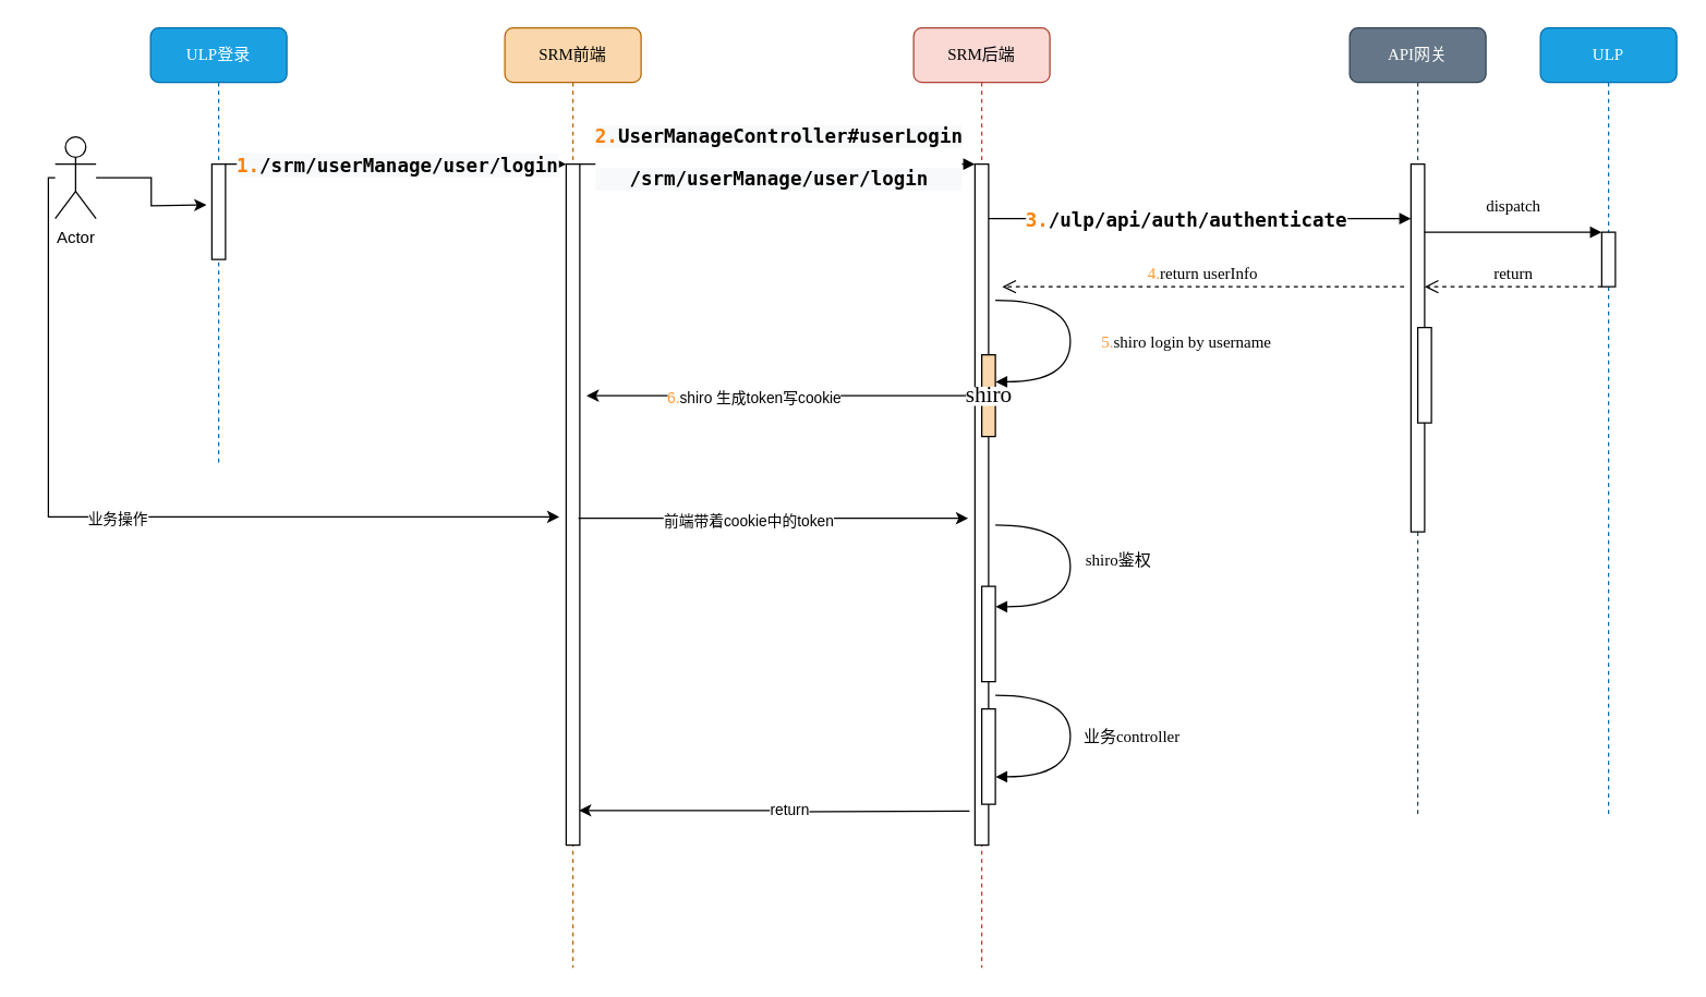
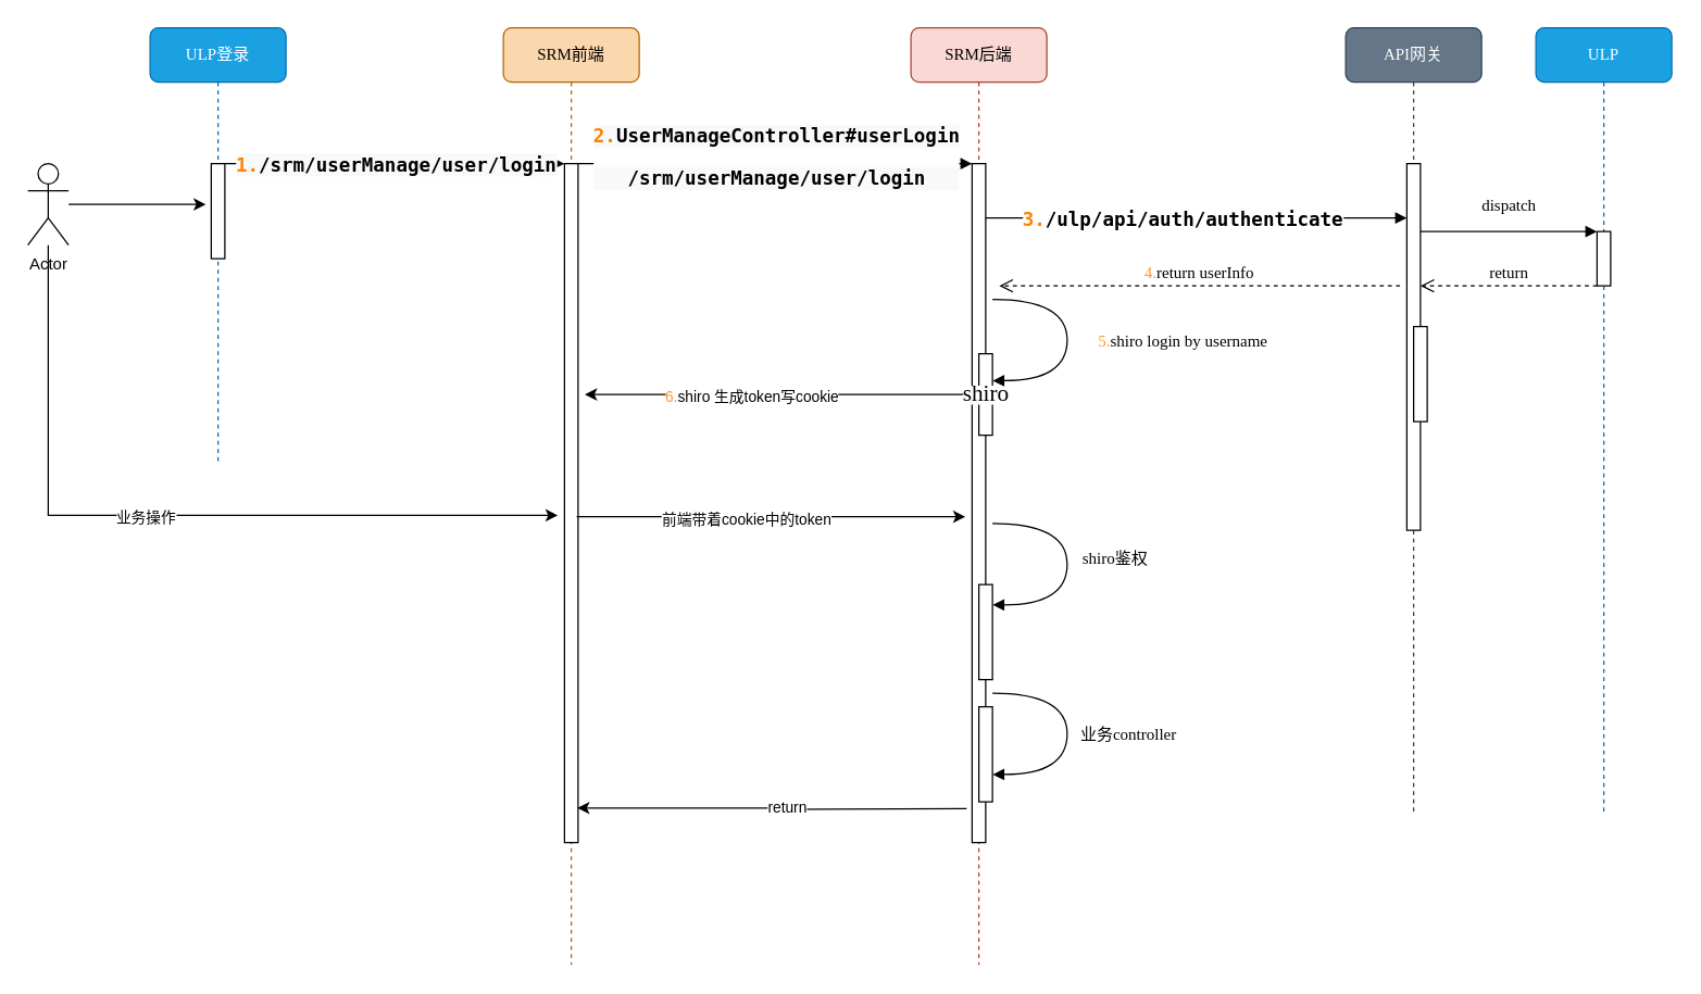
- <mxCell id="27" value="Actor" style="shape=umlActor;verticalLabelPosition=bottom;verticalAlign=top;html=1;outlineConnect=0;" vertex="1" parent="1"><mxGeometry x="40" y="100" width="30" height="60" as="geometry" /></mxCell>
+ <mxCell id="27" value="Actor" style="shape=umlActor;verticalLabelPosition=bottom;verticalAlign=top;html=1;outlineConnect=0;" vertex="1" parent="1"><mxGeometry x="20" y="120" width="30" height="60" as="geometry" /></mxCell>
- <mxCell id="18" value="&lt;span style=&quot;background-color: rgb(255 , 255 , 255)&quot;&gt;&lt;font style=&quot;font-size: 17px&quot;&gt;shiro&lt;/font&gt;&lt;/span&gt;" style="html=1;points=[];perimeter=orthogonalPerimeter;rounded=0;shadow=0;comic=0;labelBackgroundColor=none;strokeWidth=1;fontFamily=Verdana;fontSize=12;align=center;fillColor=#fad7ac;" parent="1" vertex="1"><mxGeometry x="720" y="260" width="10" height="60" as="geometry" /></mxCell>
+ <mxCell id="18" value="&lt;span style=&quot;background-color: rgb(255 , 255 , 255)&quot;&gt;&lt;font style=&quot;font-size: 17px&quot;&gt;shiro&lt;/font&gt;&lt;/span&gt;" style="html=1;points=[];perimeter=orthogonalPerimeter;rounded=0;shadow=0;comic=0;labelBackgroundColor=none;strokeWidth=1;fontFamily=Verdana;fontSize=12;align=center;" parent="1" vertex="1"><mxGeometry x="720" y="260" width="10" height="60" as="geometry" /></mxCell>
